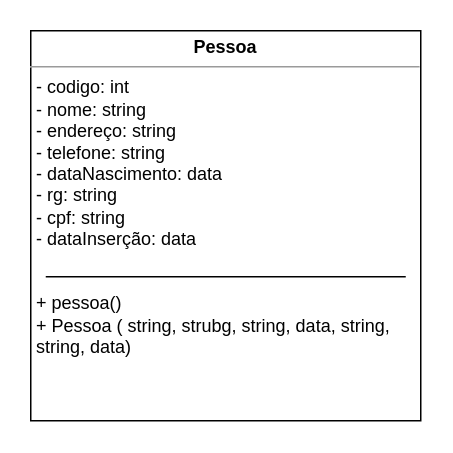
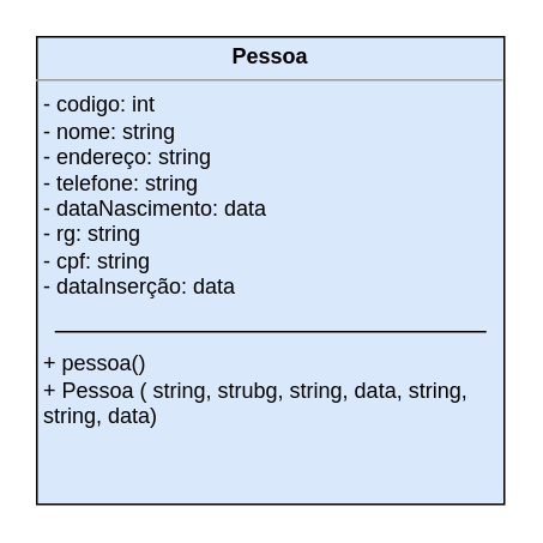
- <mxCell id="2" value="&lt;p style=&quot;margin:0px;margin-top:4px;text-align:center;&quot;&gt;&lt;b&gt;Pessoa&lt;/b&gt;&lt;/p&gt;&lt;hr size=&quot;1&quot;&gt;&lt;p style=&quot;margin:0px;margin-left:4px;&quot;&gt;&lt;/p&gt;&lt;p style=&quot;border-color: var(--border-color); margin: 0px 0px 0px 4px;&quot;&gt;- codigo: int&lt;/p&gt;&lt;p style=&quot;border-color: var(--border-color); margin: 0px 0px 0px 4px;&quot;&gt;- nome: string&lt;/p&gt;&lt;p style=&quot;border-color: var(--border-color); margin: 0px 0px 0px 4px;&quot;&gt;- endereço: string&lt;/p&gt;&lt;p style=&quot;border-color: var(--border-color); margin: 0px 0px 0px 4px;&quot;&gt;- telefone: string&lt;/p&gt;&lt;p style=&quot;border-color: var(--border-color); margin: 0px 0px 0px 4px;&quot;&gt;- dataNascimento: data&lt;/p&gt;&lt;p style=&quot;border-color: var(--border-color); margin: 0px 0px 0px 4px;&quot;&gt;- rg: string&lt;/p&gt;&lt;p style=&quot;border-color: var(--border-color); margin: 0px 0px 0px 4px;&quot;&gt;- cpf: string&lt;/p&gt;&lt;p style=&quot;margin:0px;margin-left:4px;&quot;&gt;- dataInserção: data&lt;/p&gt;&lt;p style=&quot;margin:0px;margin-left:4px;&quot;&gt;&lt;br&gt;&lt;/p&gt;&lt;p style=&quot;margin:0px;margin-left:4px;&quot;&gt;&lt;br&gt;&lt;/p&gt;&lt;p style=&quot;margin:0px;margin-left:4px;&quot;&gt;+ pessoa()&lt;/p&gt;&lt;p style=&quot;margin:0px;margin-left:4px;&quot;&gt;+ Pessoa ( string, strubg, string, data, string, string, data)&lt;/p&gt;" style="verticalAlign=top;align=left;overflow=fill;fontSize=12;fontFamily=Helvetica;html=1;whiteSpace=wrap;" vertex="1" parent="1"><mxGeometry x="20" y="20" width="260" height="260" as="geometry" /></mxCell>
+ <mxCell id="2" value="&lt;p style=&quot;margin:0px;margin-top:4px;text-align:center;&quot;&gt;&lt;b&gt;Pessoa&lt;/b&gt;&lt;/p&gt;&lt;hr size=&quot;1&quot;&gt;&lt;p style=&quot;margin:0px;margin-left:4px;&quot;&gt;&lt;/p&gt;&lt;p style=&quot;border-color: var(--border-color); margin: 0px 0px 0px 4px;&quot;&gt;- codigo: int&lt;/p&gt;&lt;p style=&quot;border-color: var(--border-color); margin: 0px 0px 0px 4px;&quot;&gt;- nome: string&lt;/p&gt;&lt;p style=&quot;border-color: var(--border-color); margin: 0px 0px 0px 4px;&quot;&gt;- endereço: string&lt;/p&gt;&lt;p style=&quot;border-color: var(--border-color); margin: 0px 0px 0px 4px;&quot;&gt;- telefone: string&lt;/p&gt;&lt;p style=&quot;border-color: var(--border-color); margin: 0px 0px 0px 4px;&quot;&gt;- dataNascimento: data&lt;/p&gt;&lt;p style=&quot;border-color: var(--border-color); margin: 0px 0px 0px 4px;&quot;&gt;- rg: string&lt;/p&gt;&lt;p style=&quot;border-color: var(--border-color); margin: 0px 0px 0px 4px;&quot;&gt;- cpf: string&lt;/p&gt;&lt;p style=&quot;margin:0px;margin-left:4px;&quot;&gt;- dataInserção: data&lt;/p&gt;&lt;p style=&quot;margin:0px;margin-left:4px;&quot;&gt;&lt;br&gt;&lt;/p&gt;&lt;p style=&quot;margin:0px;margin-left:4px;&quot;&gt;&lt;br&gt;&lt;/p&gt;&lt;p style=&quot;margin:0px;margin-left:4px;&quot;&gt;+ pessoa()&lt;/p&gt;&lt;p style=&quot;margin:0px;margin-left:4px;&quot;&gt;+ Pessoa ( string, strubg, string, data, string, string, data)&lt;/p&gt;" style="verticalAlign=top;align=left;overflow=fill;fontSize=12;fontFamily=Helvetica;html=1;whiteSpace=wrap;fillColor=#dae8fc;" vertex="1" parent="1"><mxGeometry x="20" y="20" width="260" height="260" as="geometry" /></mxCell>
